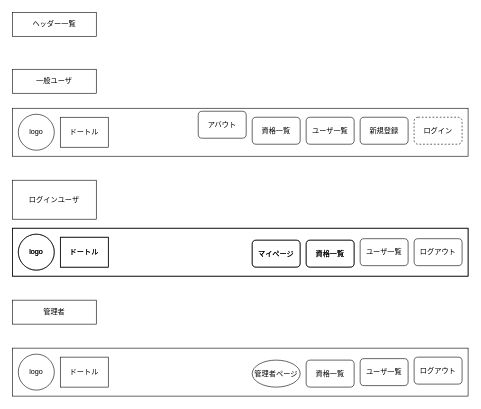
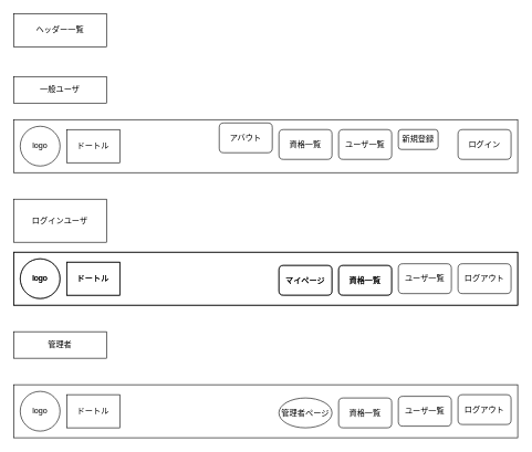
- <mxCell id="16" value="ヘッダー一覧" style="rounded=0;whiteSpace=wrap;html=1;fillColor=none;" vertex="1" parent="1"><mxGeometry x="20" y="20" width="140" height="40" as="geometry" /></mxCell>
+ <mxCell id="16" value="ヘッダー一覧" style="rounded=0;whiteSpace=wrap;html=1;fillColor=none;" vertex="1" parent="1"><mxGeometry x="20" y="20" width="140" height="50" as="geometry" /></mxCell>
- <mxCell id="14" value="新規登録" style="rounded=1;whiteSpace=wrap;html=1;fillColor=none;" vertex="1" parent="1"><mxGeometry x="600" y="195" width="80" height="45" as="geometry" /></mxCell>
+ <mxCell id="14" value="新規登録" style="rounded=1;whiteSpace=wrap;html=1;fillColor=none;" vertex="1" parent="1"><mxGeometry x="600" y="195" width="60" height="30" as="geometry" /></mxCell>
- <mxCell id="15" value="ログイン" style="rounded=1;whiteSpace=wrap;html=1;fillColor=none;dashed=1;" vertex="1" parent="1"><mxGeometry x="690" y="195" width="80" height="45" as="geometry" /></mxCell>
+ <mxCell id="15" value="ログイン" style="rounded=1;whiteSpace=wrap;html=1;fillColor=none;" vertex="1" parent="1"><mxGeometry x="690" y="195" width="80" height="45" as="geometry" /></mxCell>
